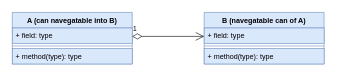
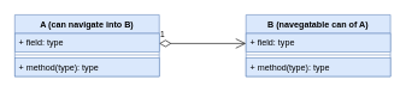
- <mxCell id="6" value="A (can navegatable into B)" style="swimlane;fontStyle=1;align=center;verticalAlign=top;childLayout=stackLayout;horizontal=1;startSize=26;horizontalStack=0;resizeParent=1;resizeParentMax=0;resizeLast=0;collapsible=1;marginBottom=0;fillColor=#dae8fc;strokeColor=#6c8ebf;" parent="1" vertex="1"><mxGeometry x="20" y="20" width="200" height="86" as="geometry" /></mxCell>
+ <mxCell id="6" value="A (can navigate into B)" style="swimlane;fontStyle=1;align=center;verticalAlign=top;childLayout=stackLayout;horizontal=1;startSize=26;horizontalStack=0;resizeParent=1;resizeParentMax=0;resizeLast=0;collapsible=1;marginBottom=0;fillColor=#dae8fc;strokeColor=#6c8ebf;" parent="1" vertex="1"><mxGeometry x="20" y="20" width="200" height="86" as="geometry" /></mxCell>
